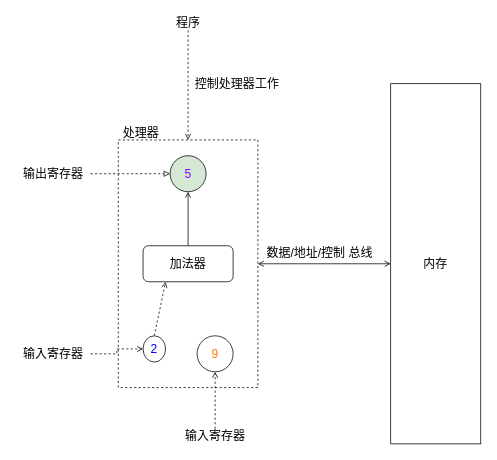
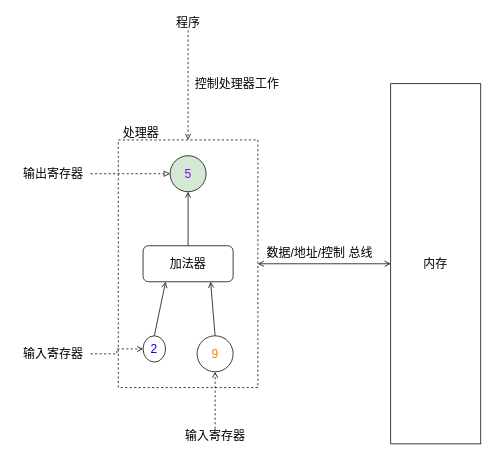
+ <mxCell id="8" style="rounded=0;orthogonalLoop=1;jettySize=auto;html=1;exitX=0.5;exitY=0;exitDx=0;exitDy=0;fontSize=16;entryX=0.75;entryY=1;entryDx=0;entryDy=0;startArrow=none;startFill=0;endArrow=open;endFill=0;" parent="1" source="9" target="5" edge="1"><mxGeometry relative="1" as="geometry"><mxPoint x="275" y="417" as="sourcePoint" /><mxPoint x="275.96" y="373.992" as="targetPoint" /></mxGeometry></mxCell>
- <mxCell id="6" style="rounded=0;orthogonalLoop=1;jettySize=auto;html=1;exitX=0.5;exitY=0;exitDx=0;exitDy=0;entryX=0.25;entryY=1;entryDx=0;entryDy=0;fontSize=16;startArrow=none;startFill=0;endArrow=open;endFill=0;dashed=1;" parent="1" source="7" target="5" edge="1"><mxGeometry relative="1" as="geometry" /></mxCell>
+ <mxCell id="6" style="rounded=0;orthogonalLoop=1;jettySize=auto;html=1;exitX=0.5;exitY=0;exitDx=0;exitDy=0;entryX=0.25;entryY=1;entryDx=0;entryDy=0;fontSize=16;startArrow=none;startFill=0;endArrow=open;endFill=0;" parent="1" source="7" target="5" edge="1"><mxGeometry relative="1" as="geometry" /></mxCell>
